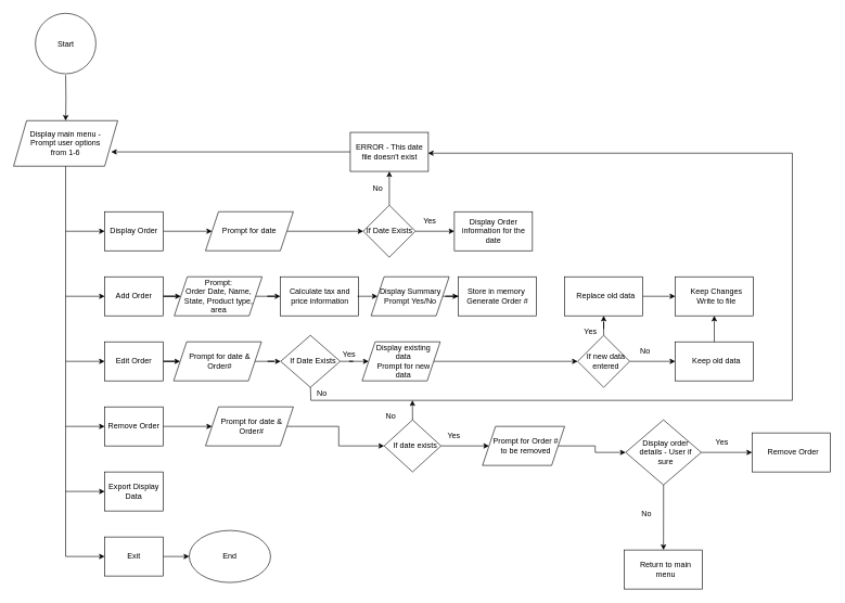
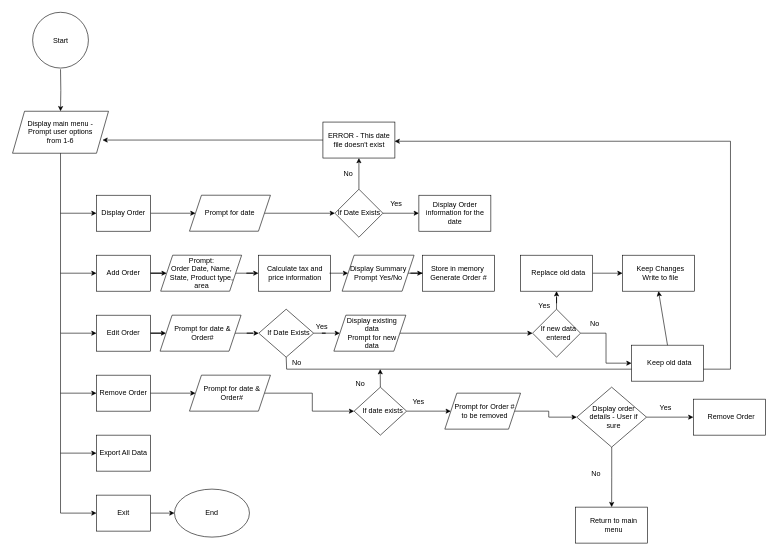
- <mxCell id="49" value="Keep old data" style="whiteSpace=wrap;html=1;rounded=0;sketch=0;spacingLeft=12;spacingRight=5;" vertex="1" parent="1"><mxGeometry x="1037" y="525" width="120" height="60" as="geometry" /></mxCell>
+ <mxCell id="49" value="Keep old data" style="whiteSpace=wrap;html=1;rounded=0;sketch=0;spacingLeft=12;spacingRight=5;" vertex="1" parent="1"><mxGeometry x="1052" y="575" width="120" height="60" as="geometry" /></mxCell>
- <mxCell id="19" value="Export Display Data" style="rounded=0;whiteSpace=wrap;html=1;sketch=0;" vertex="1" parent="1"><mxGeometry x="160" y="725" width="90" height="60" as="geometry" /></mxCell>
+ <mxCell id="19" value="Export All Data" style="rounded=0;whiteSpace=wrap;html=1;sketch=0;" vertex="1" parent="1"><mxGeometry x="160" y="725" width="90" height="60" as="geometry" /></mxCell>
